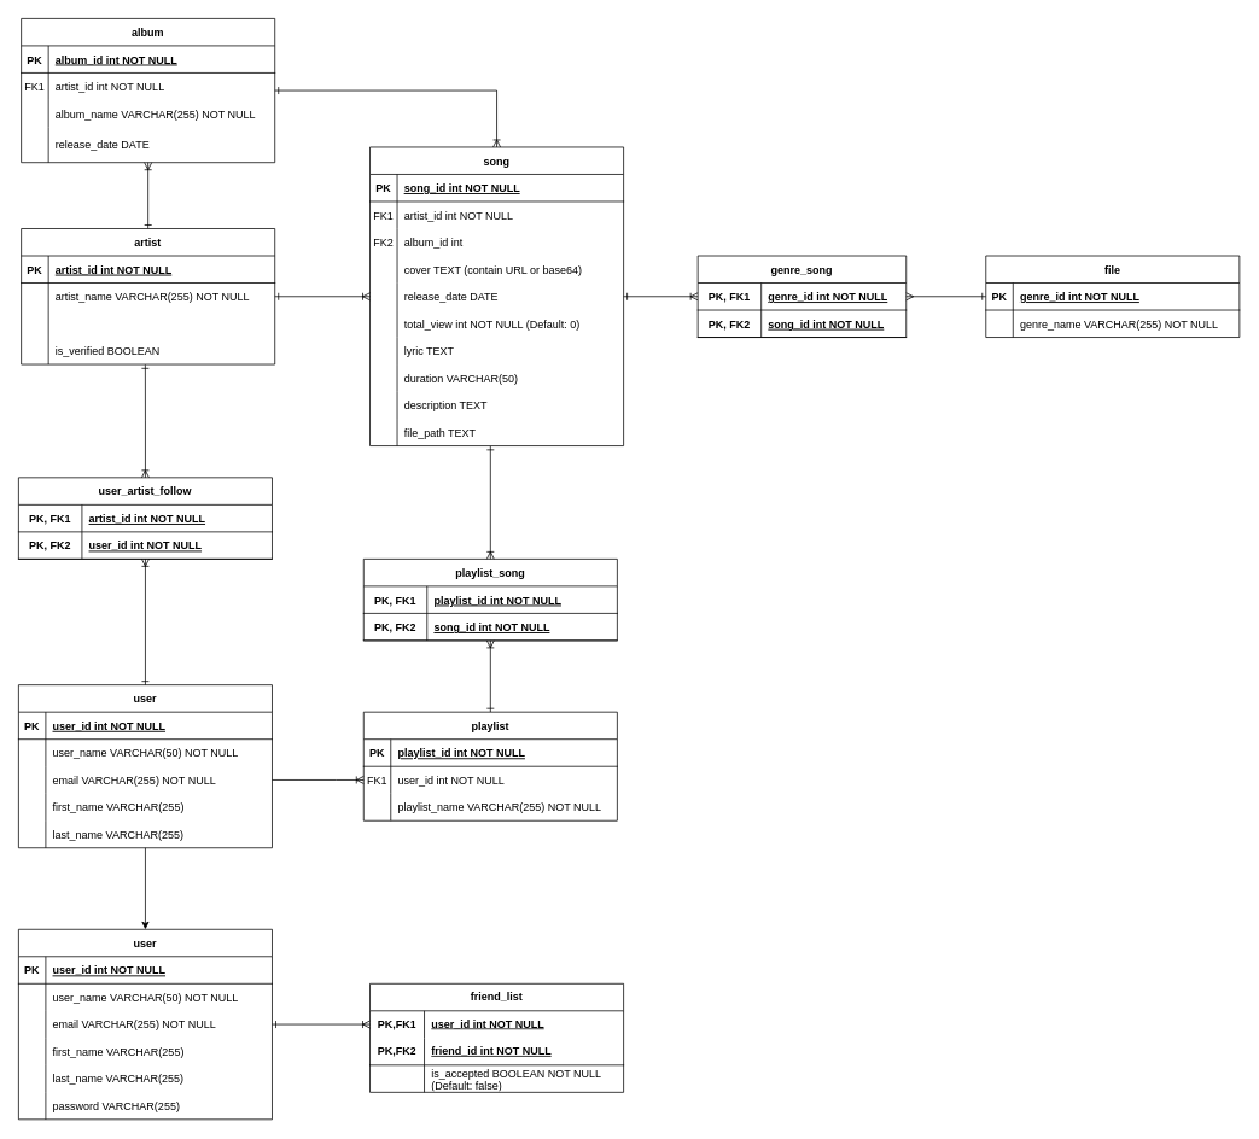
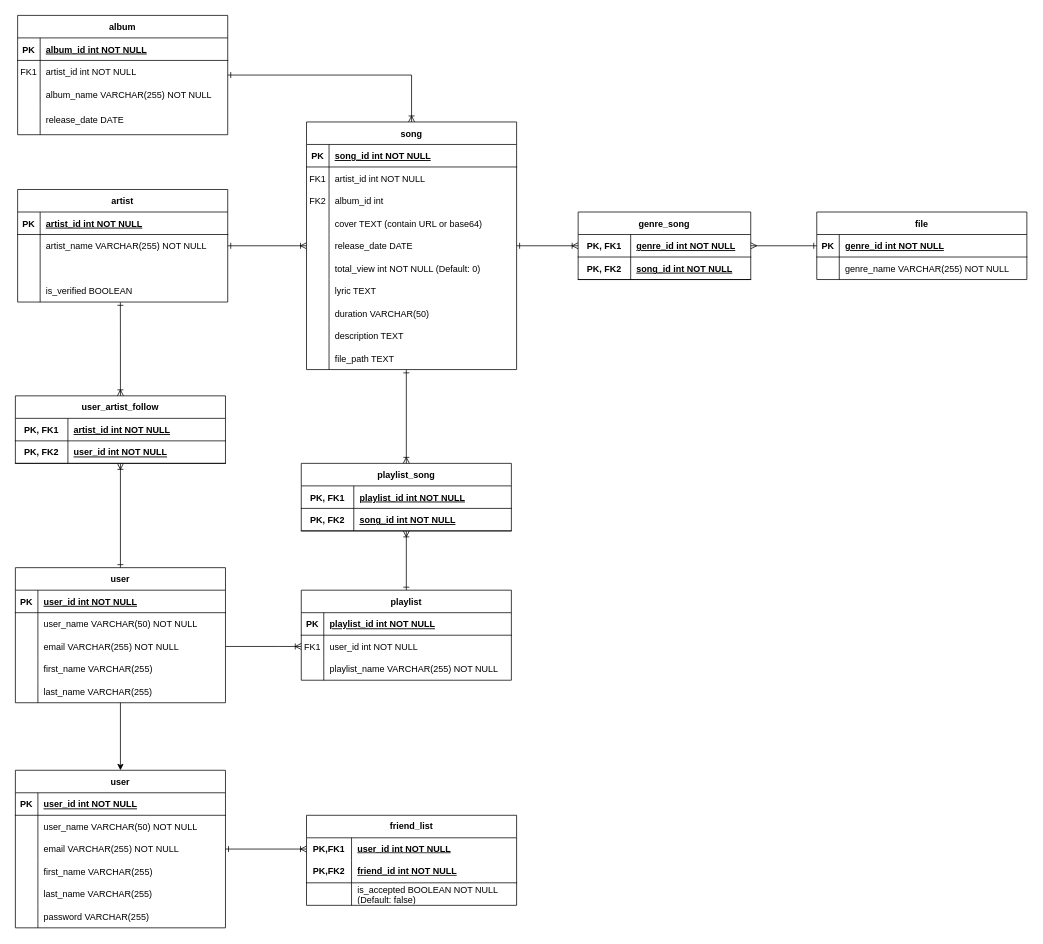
- <mxCell id="71" value="" style="edgeStyle=orthogonalEdgeStyle;rounded=0;orthogonalLoop=1;jettySize=auto;html=1;startArrow=ERone;startFill=0;endArrow=ERoneToMany;endFill=0;" parent="1" source="72" target="94" edge="1"><mxGeometry relative="1" as="geometry" /></mxCell>
